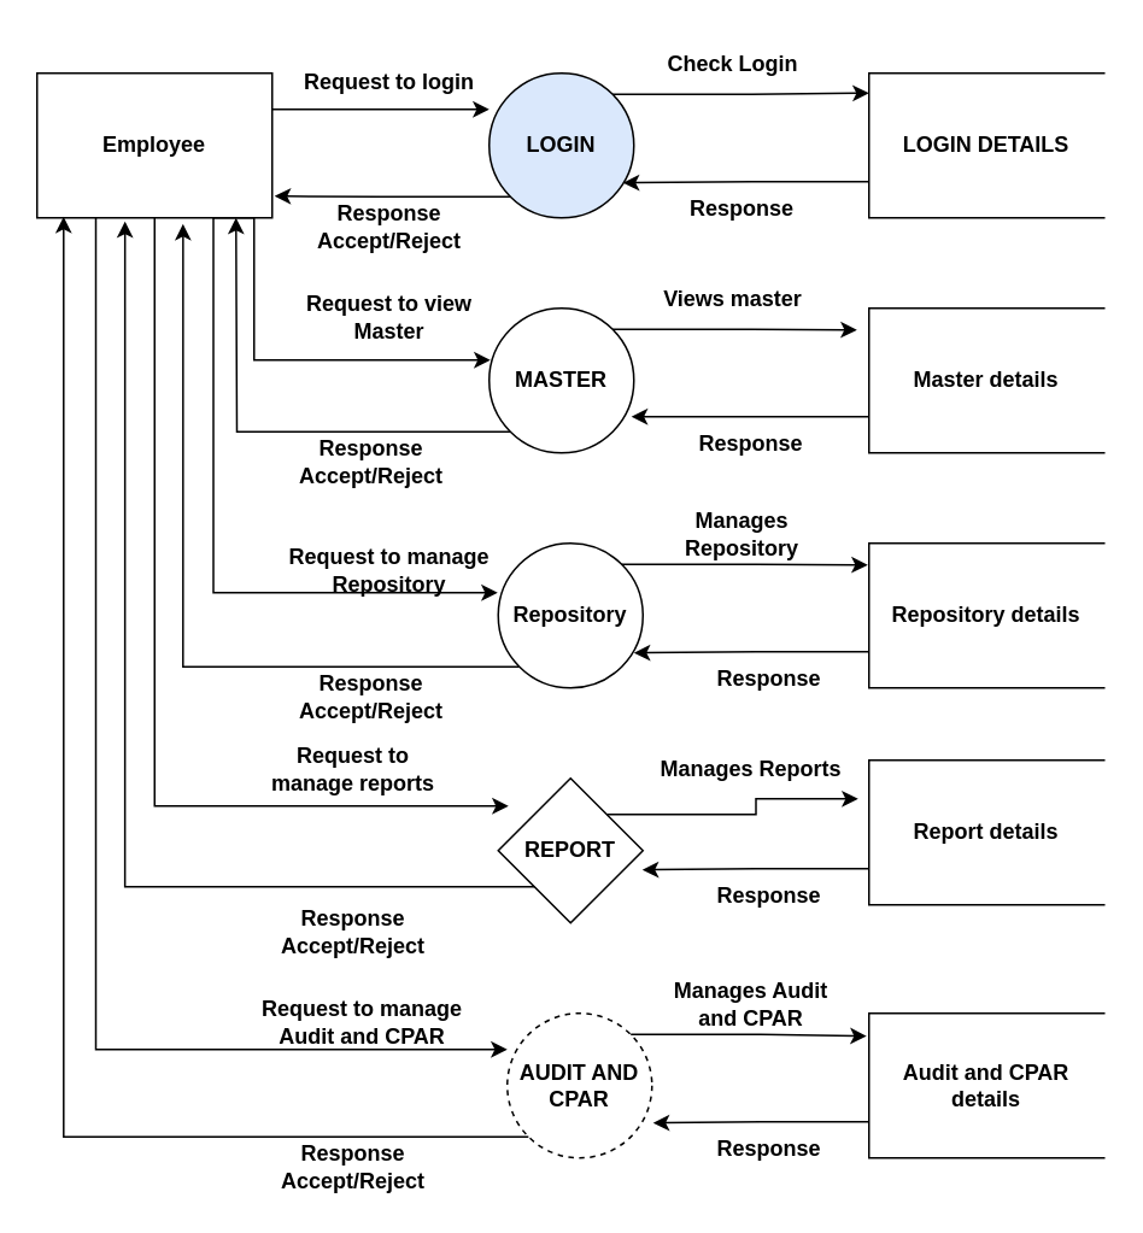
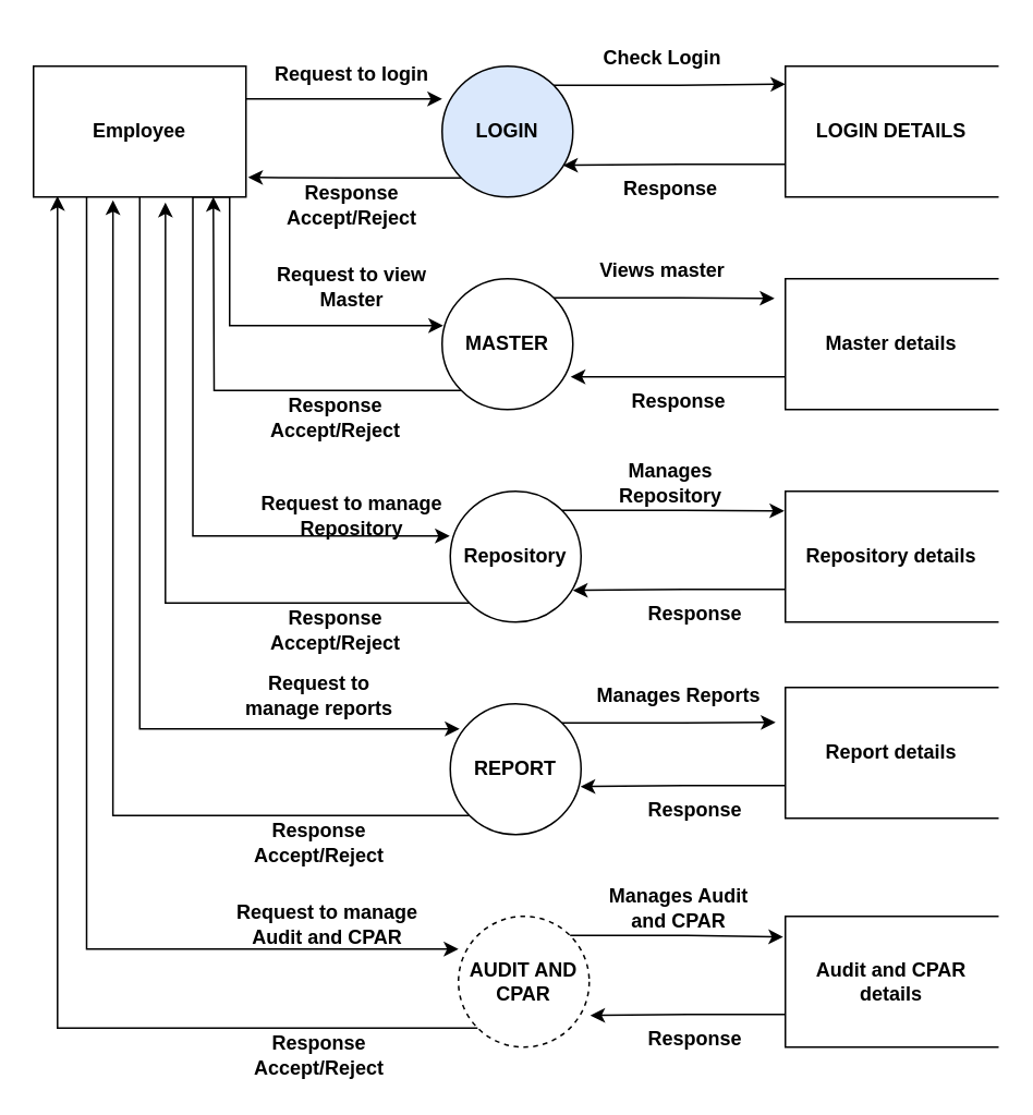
- <mxCell id="8" value="&lt;span&gt;REPORT&lt;/span&gt;" style="rhombus;whiteSpace=wrap;html=1;aspect=fixed;fontStyle=1;" parent="1" vertex="1"><mxGeometry x="275" y="430" width="80" height="80" as="geometry" /></mxCell>
+ <mxCell id="8" value="&lt;span&gt;REPORT&lt;/span&gt;" style="ellipse;whiteSpace=wrap;html=1;aspect=fixed;fontStyle=1" parent="1" vertex="1"><mxGeometry x="275" y="430" width="80" height="80" as="geometry" /></mxCell>
